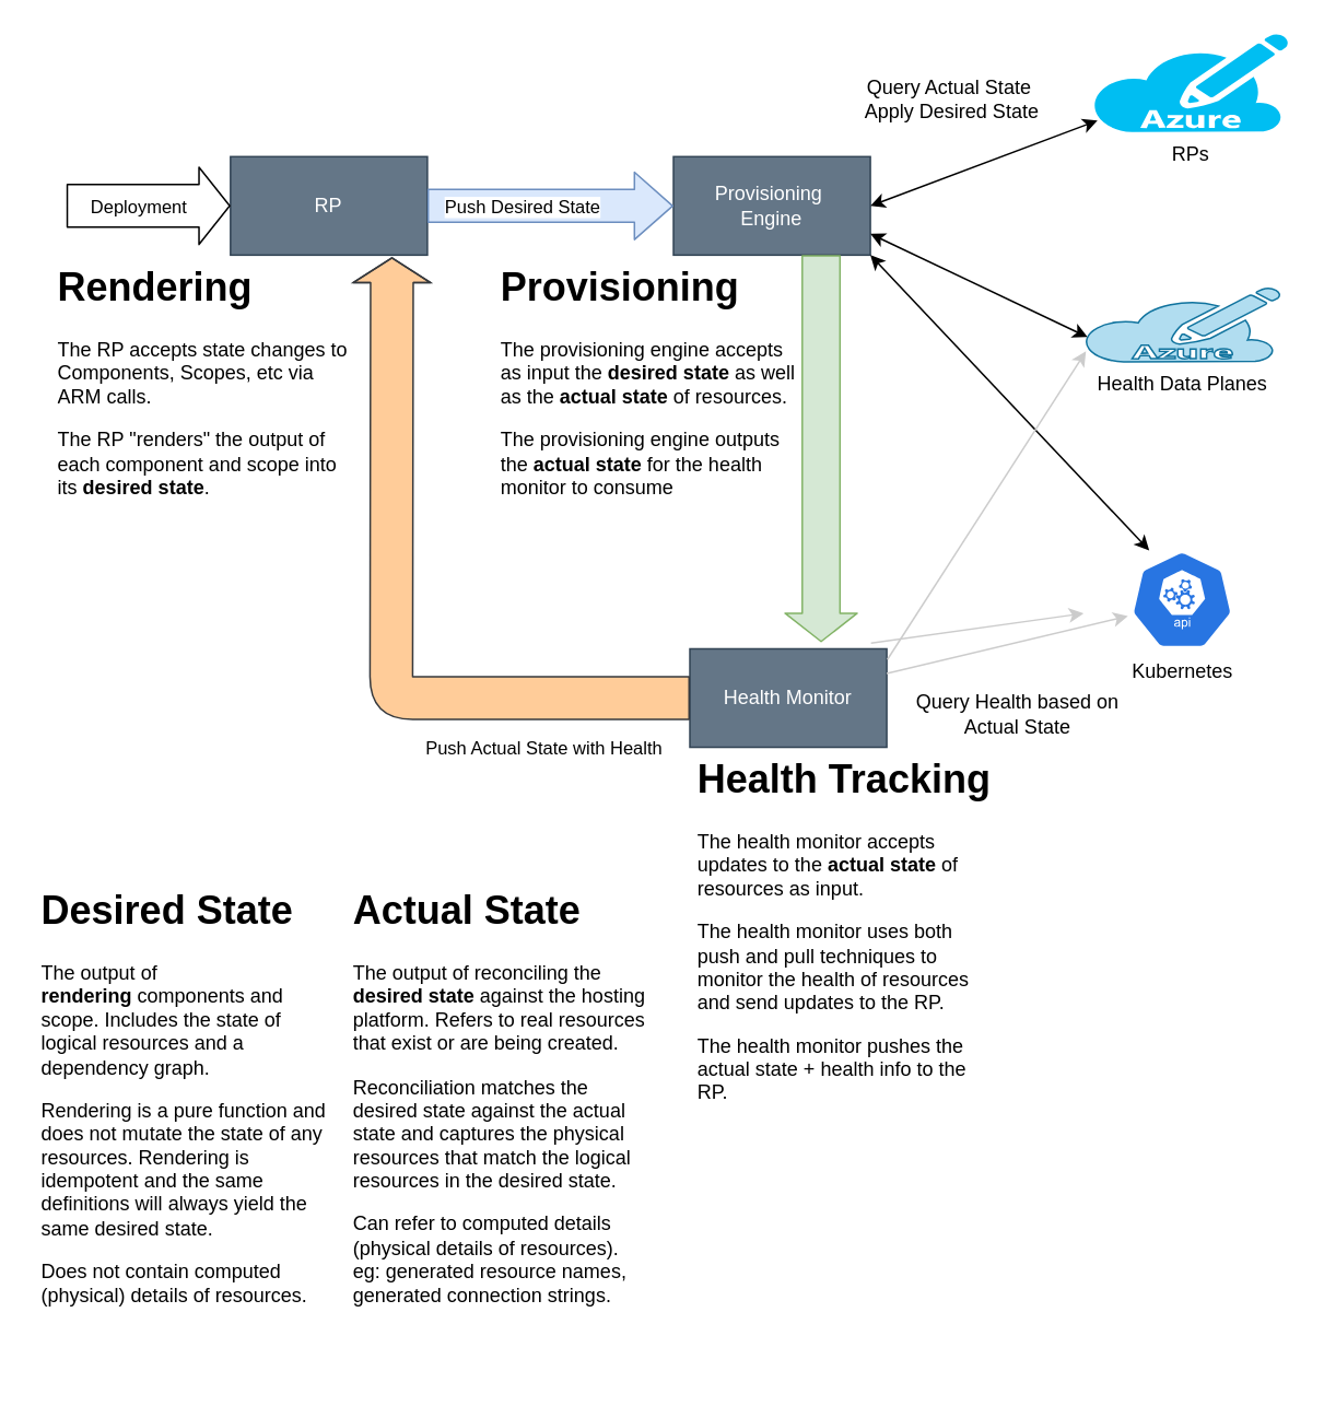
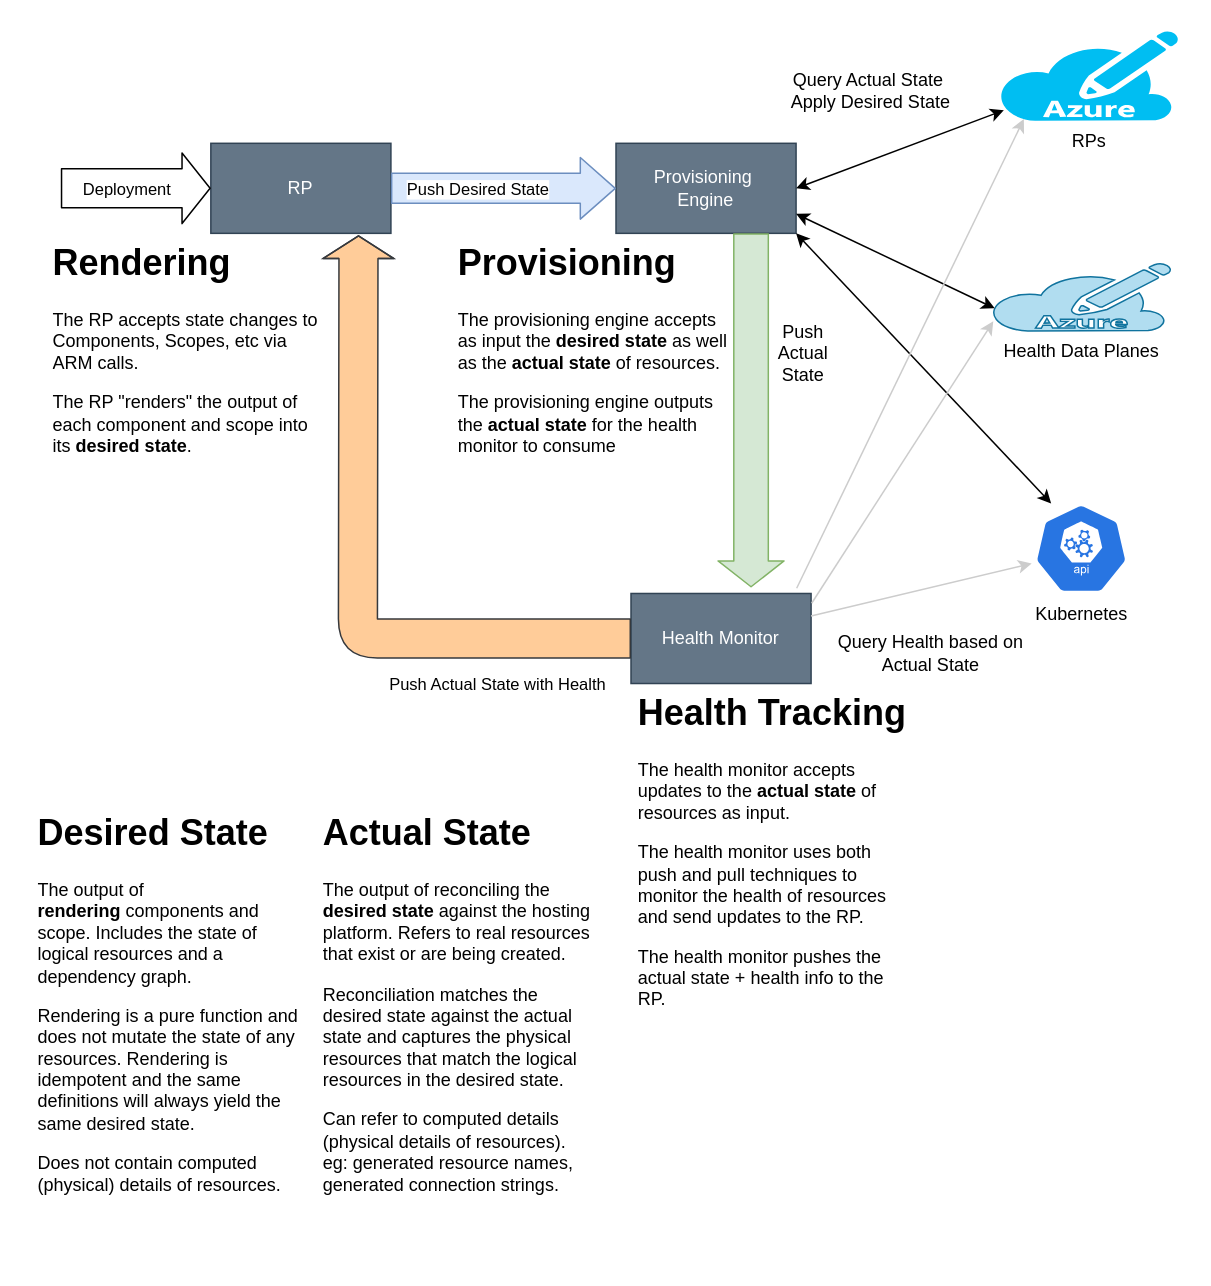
+ <mxCell id="15" value="Push&lt;br&gt;Actual State" style="text;html=1;strokeColor=none;fillColor=none;align=center;verticalAlign=middle;whiteSpace=wrap;rounded=0;" vertex="1" parent="1"><mxGeometry x="510" y="225" width="50" height="20" as="geometry" /></mxCell>
- <mxCell id="19" value="" style="endArrow=classic;html=1;exitX=0.92;exitY=-0.058;exitDx=0;exitDy=0;exitPerimeter=0;fillColor=#f9f7ed;strokeColor=#CCCCCC;" edge="1" parent="1" source="4" target="6"><mxGeometry width="50" height="50" relative="1" as="geometry"><mxPoint x="530" y="395" as="sourcePoint" /><mxPoint x="580" y="345" as="targetPoint" /></mxGeometry></mxCell>
+ <mxCell id="19" value="" style="endArrow=classic;html=1;exitX=0.92;exitY=-0.058;exitDx=0;exitDy=0;exitPerimeter=0;entryX=0.14;entryY=0.98;entryDx=0;entryDy=0;entryPerimeter=0;fillColor=#f9f7ed;strokeColor=#CCCCCC;" edge="1" parent="1" source="4" target="5"><mxGeometry width="50" height="50" relative="1" as="geometry"><mxPoint x="530" y="395" as="sourcePoint" /><mxPoint x="580" y="345" as="targetPoint" /></mxGeometry></mxCell>
